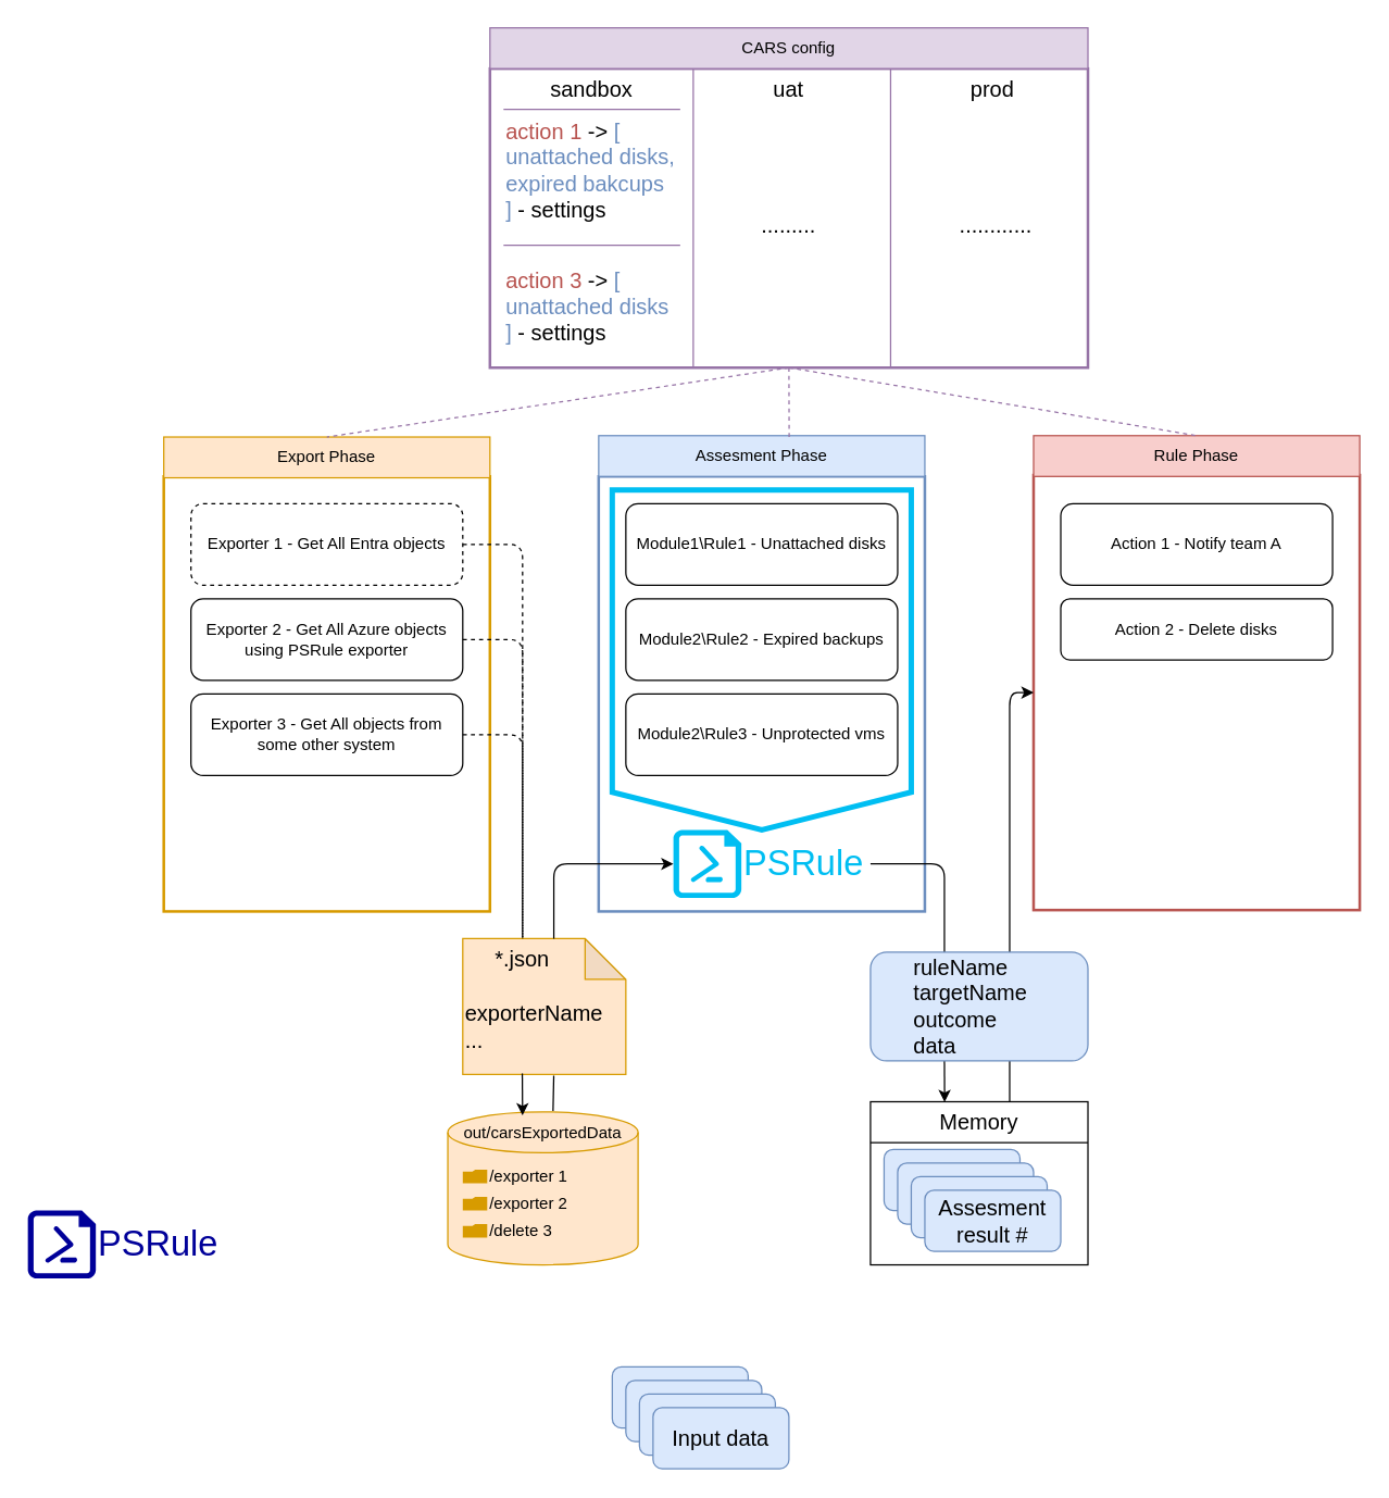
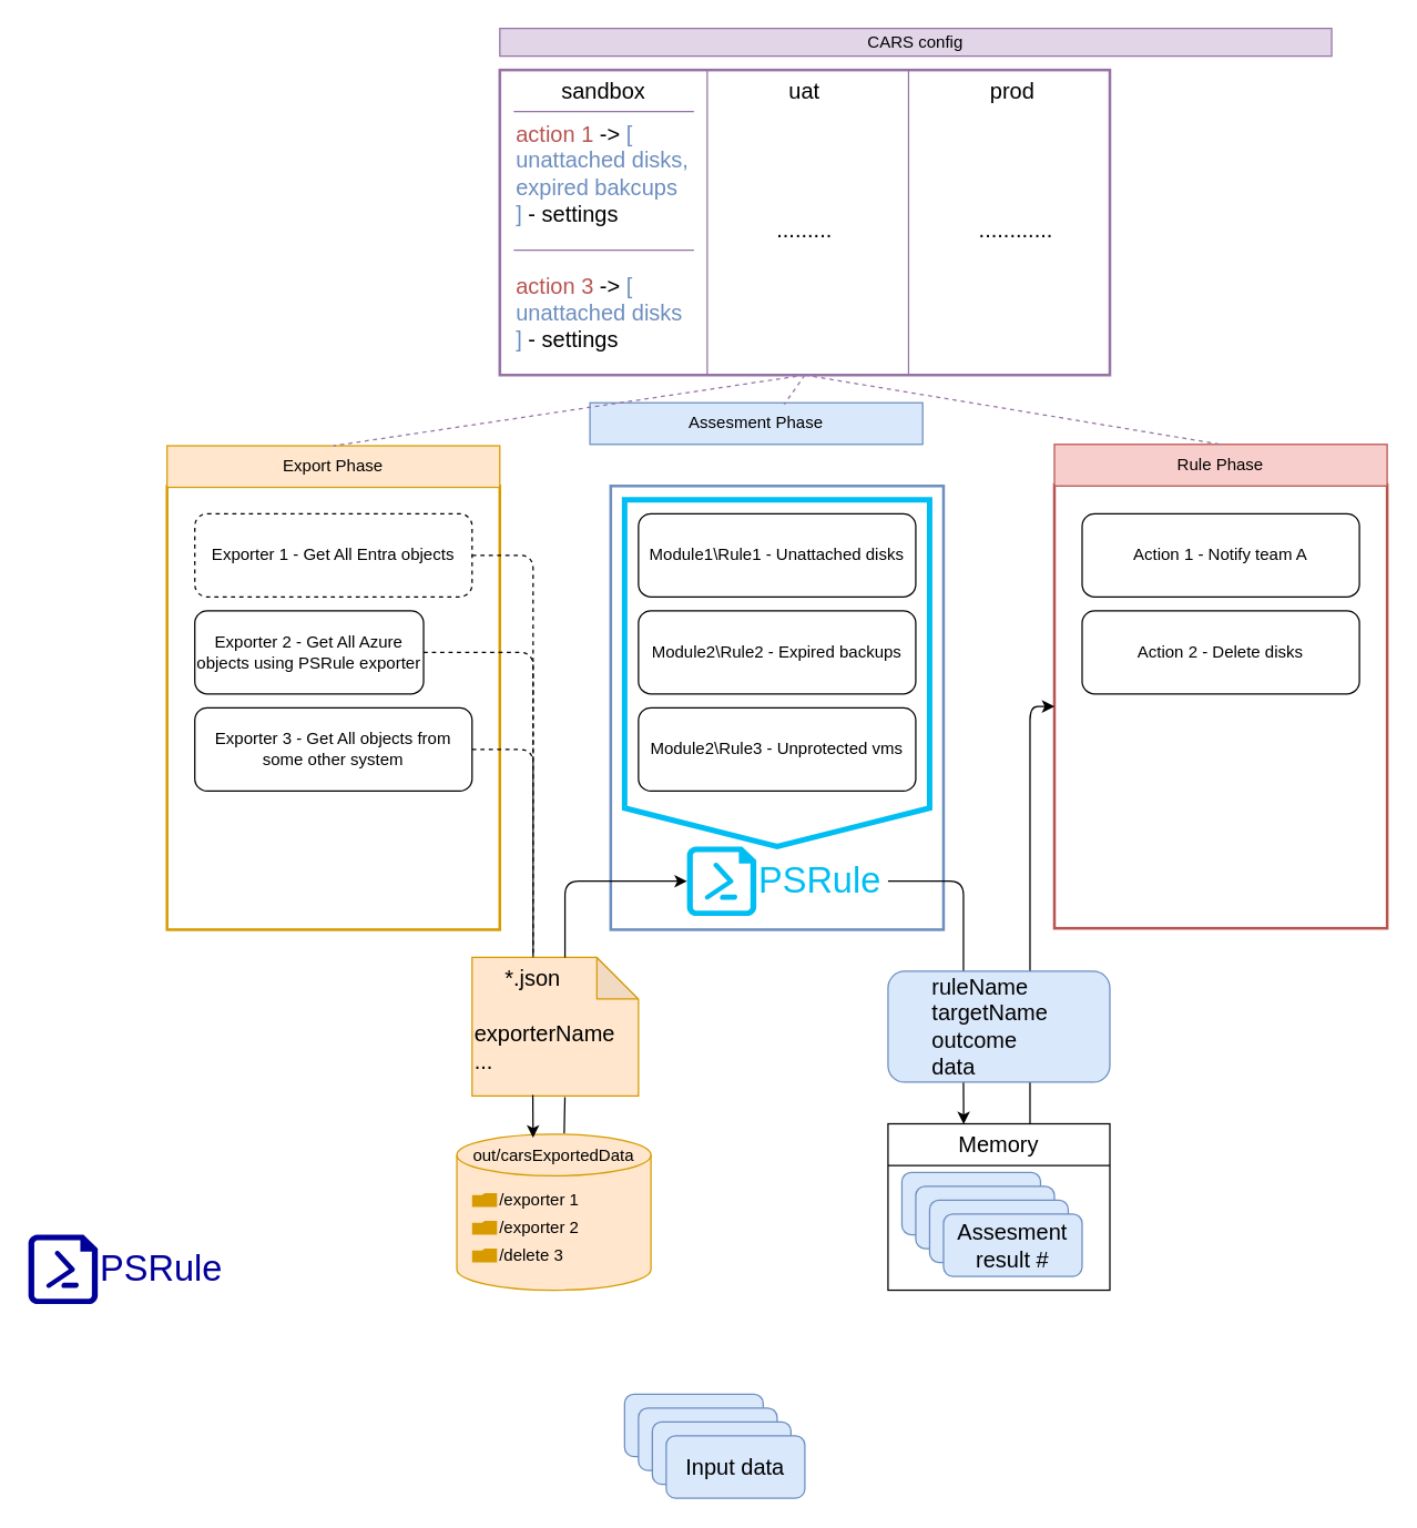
- <mxCell id="50" value="CARS config" style="text;html=1;strokeColor=#9673a6;fillColor=#e1d5e7;align=center;verticalAlign=middle;whiteSpace=wrap;rounded=0;" parent="1" vertex="1"><mxGeometry x="360" y="20" width="440" height="30" as="geometry" /></mxCell>
+ <mxCell id="50" value="CARS config" style="text;html=1;strokeColor=#9673a6;fillColor=#e1d5e7;align=center;verticalAlign=middle;whiteSpace=wrap;rounded=0;" parent="1" vertex="1"><mxGeometry x="360" y="20" width="600" height="20" as="geometry" /></mxCell>
- <mxCell id="5" value="Assesment Phase" style="text;html=1;strokeColor=#6c8ebf;fillColor=#dae8fc;align=center;verticalAlign=middle;whiteSpace=wrap;rounded=0;" parent="1" vertex="1"><mxGeometry x="440" y="320" width="240" height="30" as="geometry" /></mxCell>
+ <mxCell id="5" value="Assesment Phase" style="text;html=1;strokeColor=#6c8ebf;fillColor=#dae8fc;align=center;verticalAlign=middle;whiteSpace=wrap;rounded=0;" parent="1" vertex="1"><mxGeometry x="425" y="290" width="240" height="30" as="geometry" /></mxCell>
- <mxCell id="41" value="Action 2 - Delete disks" style="rounded=1;whiteSpace=wrap;html=1;" parent="1" vertex="1"><mxGeometry x="780" y="440" width="200" height="45" as="geometry" /></mxCell>
+ <mxCell id="41" value="Action 2 - Delete disks" style="rounded=1;whiteSpace=wrap;html=1;" parent="1" vertex="1"><mxGeometry x="780" y="440" width="200" height="60" as="geometry" /></mxCell>
- <mxCell id="9" value="Exporter 2 - Get All Azure objects using PSRule exporter" style="rounded=1;whiteSpace=wrap;html=1;" parent="1" vertex="1"><mxGeometry x="140" y="440" width="200" height="60" as="geometry" /></mxCell>
+ <mxCell id="9" value="Exporter 2 - Get All Azure objects using PSRule exporter" style="rounded=1;whiteSpace=wrap;html=1;" parent="1" vertex="1"><mxGeometry x="140" y="440" width="165" height="60" as="geometry" /></mxCell>
